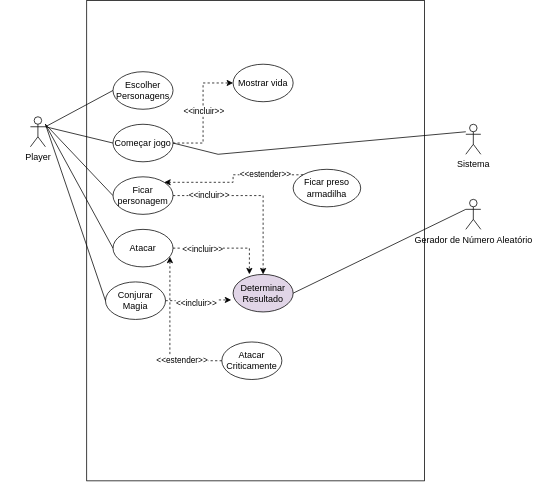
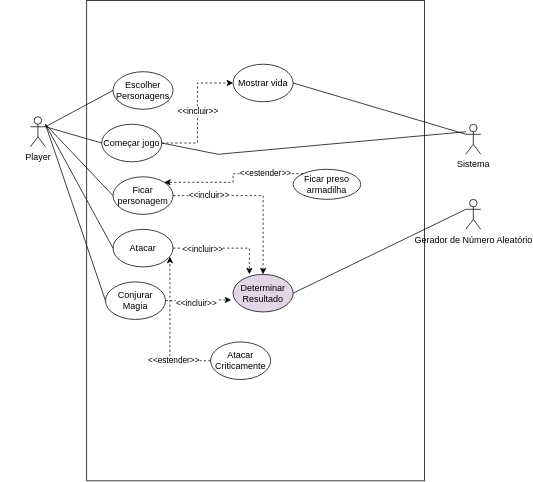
+ <mxCell id="22" value="" style="endArrow=none;html=1;rounded=0;entryX=0;entryY=0.333;entryDx=0;entryDy=0;entryPerimeter=0;exitX=1;exitY=0.5;exitDx=0;exitDy=0;" edge="1" parent="1" source="14" target="4"><mxGeometry width="50" height="50" relative="1" as="geometry"><mxPoint x="410" y="290" as="sourcePoint" /><mxPoint x="460" y="240" as="targetPoint" /></mxGeometry></mxCell>
- <mxCell id="10" value="Começar jogo" style="ellipse;whiteSpace=wrap;html=1;" vertex="1" parent="1"><mxGeometry x="150" y="100" width="80" height="50" as="geometry" /></mxCell>
+ <mxCell id="10" value="Começar jogo" style="ellipse;whiteSpace=wrap;html=1;" vertex="1" parent="1"><mxGeometry x="135" y="100" width="80" height="50" as="geometry" /></mxCell>
- <mxCell id="31" value="Ficar preso armadilha" style="ellipse;whiteSpace=wrap;html=1;" vertex="1" parent="1"><mxGeometry x="390" y="160" width="90" height="50" as="geometry" /></mxCell>
+ <mxCell id="31" value="Ficar preso armadilha" style="ellipse;whiteSpace=wrap;html=1;" vertex="1" parent="1"><mxGeometry x="390" y="160" width="90" height="40" as="geometry" /></mxCell>
- <mxCell id="30" value="Atacar Criticamente" style="ellipse;whiteSpace=wrap;html=1;" vertex="1" parent="1"><mxGeometry x="295" y="390" width="80" height="50" as="geometry" /></mxCell>
+ <mxCell id="30" value="Atacar Criticamente" style="ellipse;whiteSpace=wrap;html=1;" vertex="1" parent="1"><mxGeometry x="280" y="390" width="80" height="50" as="geometry" /></mxCell>
